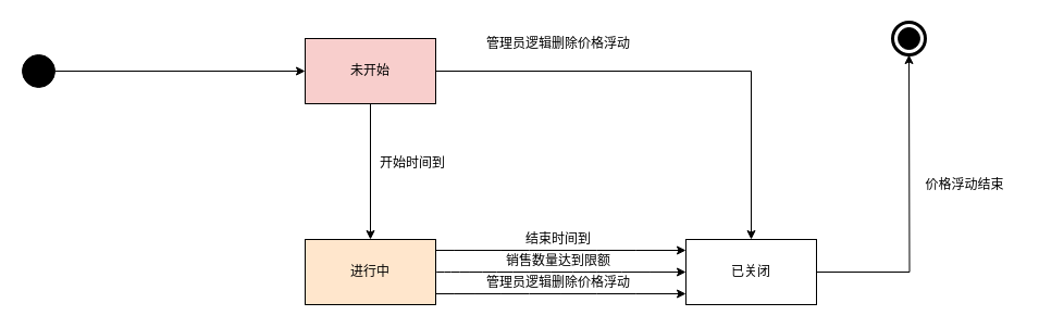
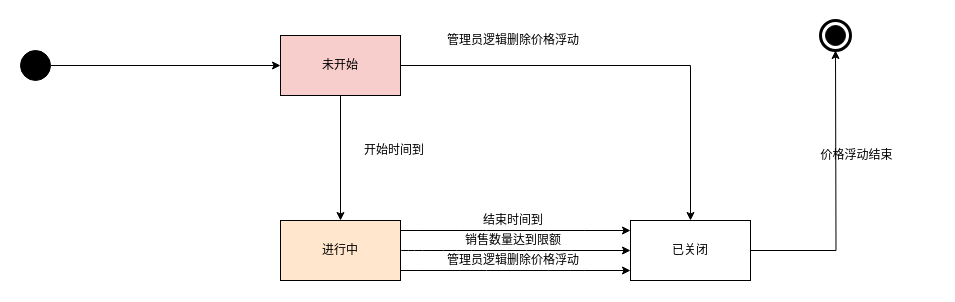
- <mxCell id="13" value="开始时间到" style="text;html=1;strokeColor=none;fillColor=none;align=center;verticalAlign=middle;whiteSpace=wrap;rounded=0;shadow=0;" vertex="1" parent="1"><mxGeometry x="339" y="140" width="80" height="20" as="geometry" /></mxCell>
+ <mxCell id="13" value="开始时间到" style="text;html=1;strokeColor=none;fillColor=none;align=center;verticalAlign=middle;whiteSpace=wrap;rounded=0;shadow=0;" vertex="1" parent="1"><mxGeometry x="354" y="140" width="80" height="20" as="geometry" /></mxCell>
- <mxCell id="17" value="价格浮动结束" style="text;html=1;strokeColor=none;fillColor=none;align=center;verticalAlign=middle;whiteSpace=wrap;rounded=0;shadow=0;" vertex="1" parent="1"><mxGeometry x="840" y="160" width="93" height="20" as="geometry" /></mxCell>
+ <mxCell id="17" value="价格浮动结束" style="text;html=1;strokeColor=none;fillColor=none;align=center;verticalAlign=middle;whiteSpace=wrap;rounded=0;shadow=0;" vertex="1" parent="1"><mxGeometry x="810" y="145" width="93" height="20" as="geometry" /></mxCell>
